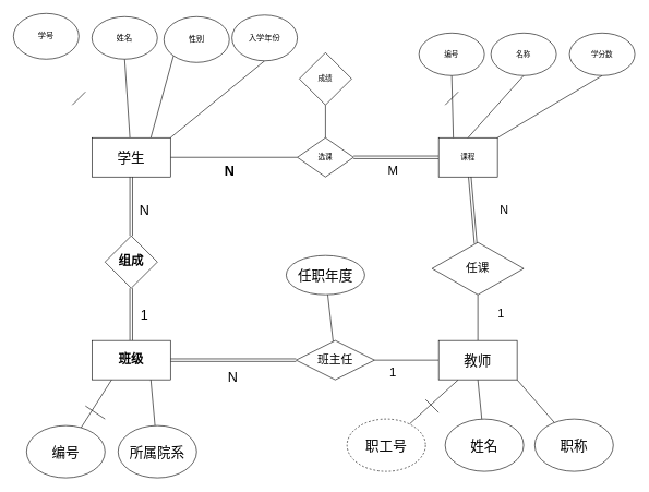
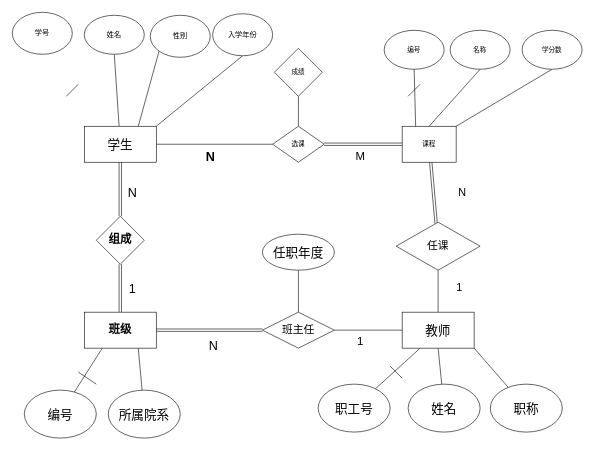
- <mxCell id="40" value="&lt;font style=&quot;font-size: 18px;&quot;&gt;班主任&lt;/font&gt;" style="rhombus;whiteSpace=wrap;html=1;fontSize=11;" vertex="1" parent="1"><mxGeometry x="452" y="520" width="120" height="60" as="geometry" /></mxCell>
+ <mxCell id="40" value="&lt;font style=&quot;font-size: 18px;&quot;&gt;班主任&lt;/font&gt;" style="rhombus;whiteSpace=wrap;html=1;fontSize=11;" vertex="1" parent="1"><mxGeometry x="437" y="520" width="120" height="60" as="geometry" /></mxCell>
- <mxCell id="47" value="职工号" style="ellipse;whiteSpace=wrap;html=1;fontFamily=Helvetica;fontSize=21;fontColor=default;dashed=1;" vertex="1" parent="1"><mxGeometry x="530" y="640" width="120" height="80" as="geometry" /></mxCell>
+ <mxCell id="47" value="职工号" style="ellipse;whiteSpace=wrap;html=1;fontFamily=Helvetica;fontSize=21;fontColor=default;" vertex="1" parent="1"><mxGeometry x="530" y="640" width="120" height="80" as="geometry" /></mxCell>
